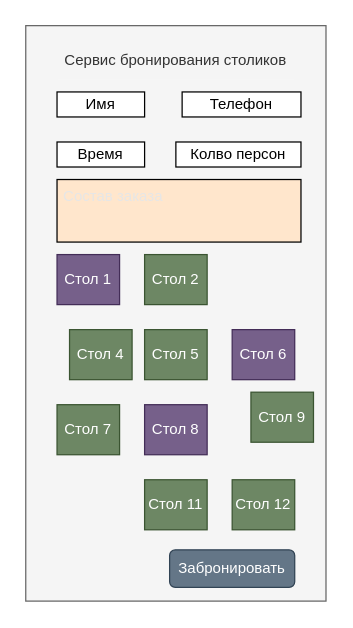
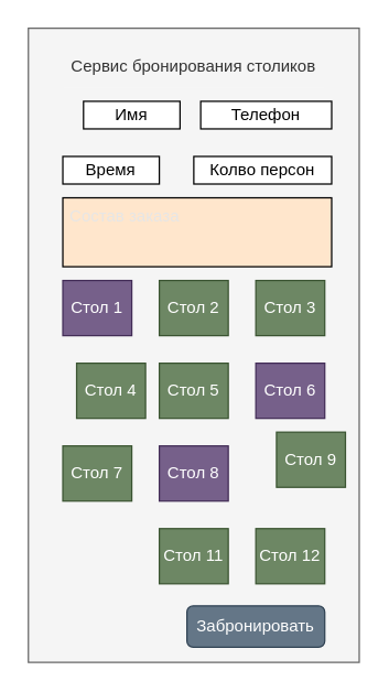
- <mxCell id="15" value="Имя" style="rounded=0;whiteSpace=wrap;html=1;" parent="1" vertex="1"><mxGeometry x="45" y="73" width="70" height="20" as="geometry" /></mxCell>
+ <mxCell id="15" value="Имя" style="rounded=0;whiteSpace=wrap;html=1;" parent="1" vertex="1"><mxGeometry x="60" y="73" width="70" height="20" as="geometry" /></mxCell>
+ <mxCell id="6" value="Стол 3" style="rounded=0;whiteSpace=wrap;html=1;fillColor=#6d8764;strokeColor=#3A5431;fontColor=#ffffff;" parent="1" vertex="1"><mxGeometry x="185" y="203" width="50" height="40" as="geometry" /></mxCell>
